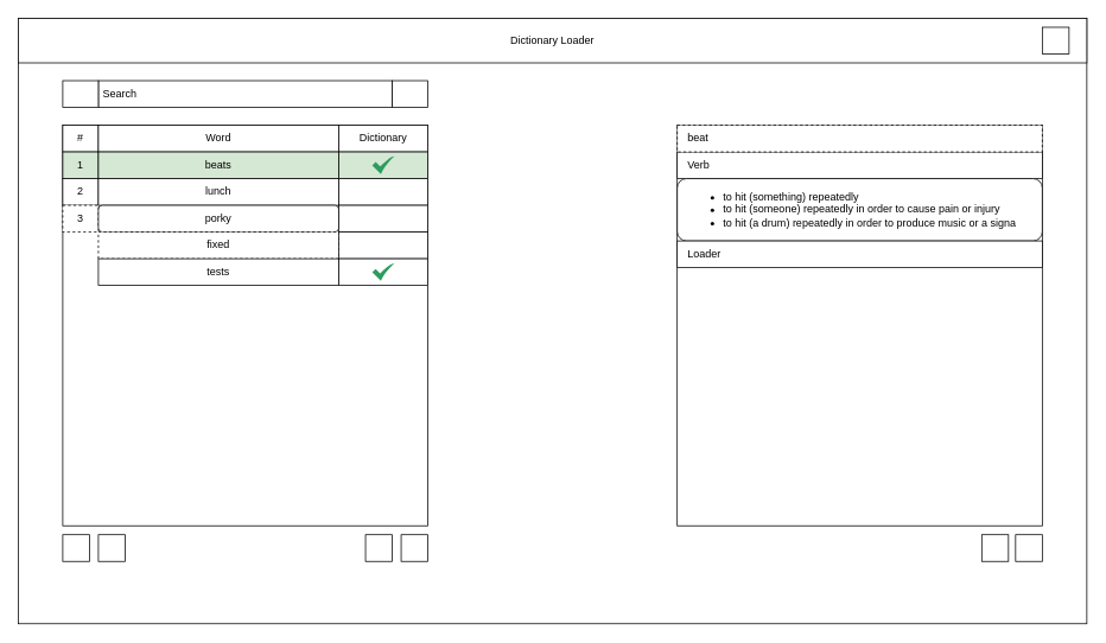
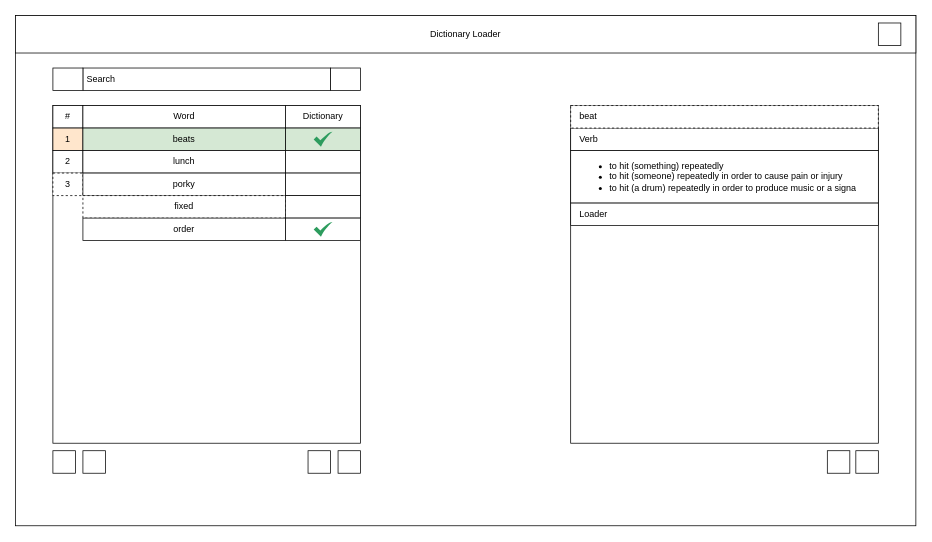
- <mxCell id="7" value="1" style="rounded=0;whiteSpace=wrap;html=1;fillColor=#d5e8d4;strokeColor=#000000;labelBorderColor=none;" parent="1" vertex="1"><mxGeometry x="70" y="170" width="40" height="30" as="geometry" /></mxCell>
+ <mxCell id="7" value="1" style="rounded=0;whiteSpace=wrap;html=1;fillColor=#ffe6cc;strokeColor=#000000;labelBorderColor=none;" parent="1" vertex="1"><mxGeometry x="70" y="170" width="40" height="30" as="geometry" /></mxCell>
- <mxCell id="40" value="&lt;div&gt;&lt;ul&gt;&lt;li&gt;to hit (something) repeatedly&lt;/li&gt;&lt;li&gt;&lt;span style=&quot;background-color: initial;&quot;&gt;to hit (someone) repeatedly in order to cause pain or injury&lt;/span&gt;&lt;/li&gt;&lt;li&gt;to hit (a drum) repeatedly in order to produce music or a signa&lt;/li&gt;&lt;/ul&gt;&lt;/div&gt;" style="whiteSpace=wrap;html=1;labelBackgroundColor=none;labelBorderColor=none;fontColor=#000000;strokeColor=#000000;align=left;spacingLeft=10;rounded=1;" vertex="1" parent="1"><mxGeometry x="760" y="200" width="410" height="70" as="geometry" /></mxCell>
+ <mxCell id="40" value="&lt;div&gt;&lt;ul&gt;&lt;li&gt;to hit (something) repeatedly&lt;/li&gt;&lt;li&gt;&lt;span style=&quot;background-color: initial;&quot;&gt;to hit (someone) repeatedly in order to cause pain or injury&lt;/span&gt;&lt;/li&gt;&lt;li&gt;to hit (a drum) repeatedly in order to produce music or a signa&lt;/li&gt;&lt;/ul&gt;&lt;/div&gt;" style="rounded=0;whiteSpace=wrap;html=1;labelBackgroundColor=none;labelBorderColor=none;fontColor=#000000;strokeColor=#000000;align=left;spacingLeft=10;" vertex="1" parent="1"><mxGeometry x="760" y="200" width="410" height="70" as="geometry" /></mxCell>
- <mxCell id="13" value="porky" style="whiteSpace=wrap;html=1;rounded=1;" parent="1" vertex="1"><mxGeometry x="110" y="230" width="270" height="30" as="geometry" /></mxCell>
+ <mxCell id="13" value="porky" style="rounded=0;whiteSpace=wrap;html=1;" parent="1" vertex="1"><mxGeometry x="110" y="230" width="270" height="30" as="geometry" /></mxCell>
- <mxCell id="15" value="tests" style="rounded=0;whiteSpace=wrap;html=1;" parent="1" vertex="1"><mxGeometry x="110" y="290" width="270" height="30" as="geometry" /></mxCell>
+ <mxCell id="15" value="order" style="rounded=0;whiteSpace=wrap;html=1;" parent="1" vertex="1"><mxGeometry x="110" y="290" width="270" height="30" as="geometry" /></mxCell>
